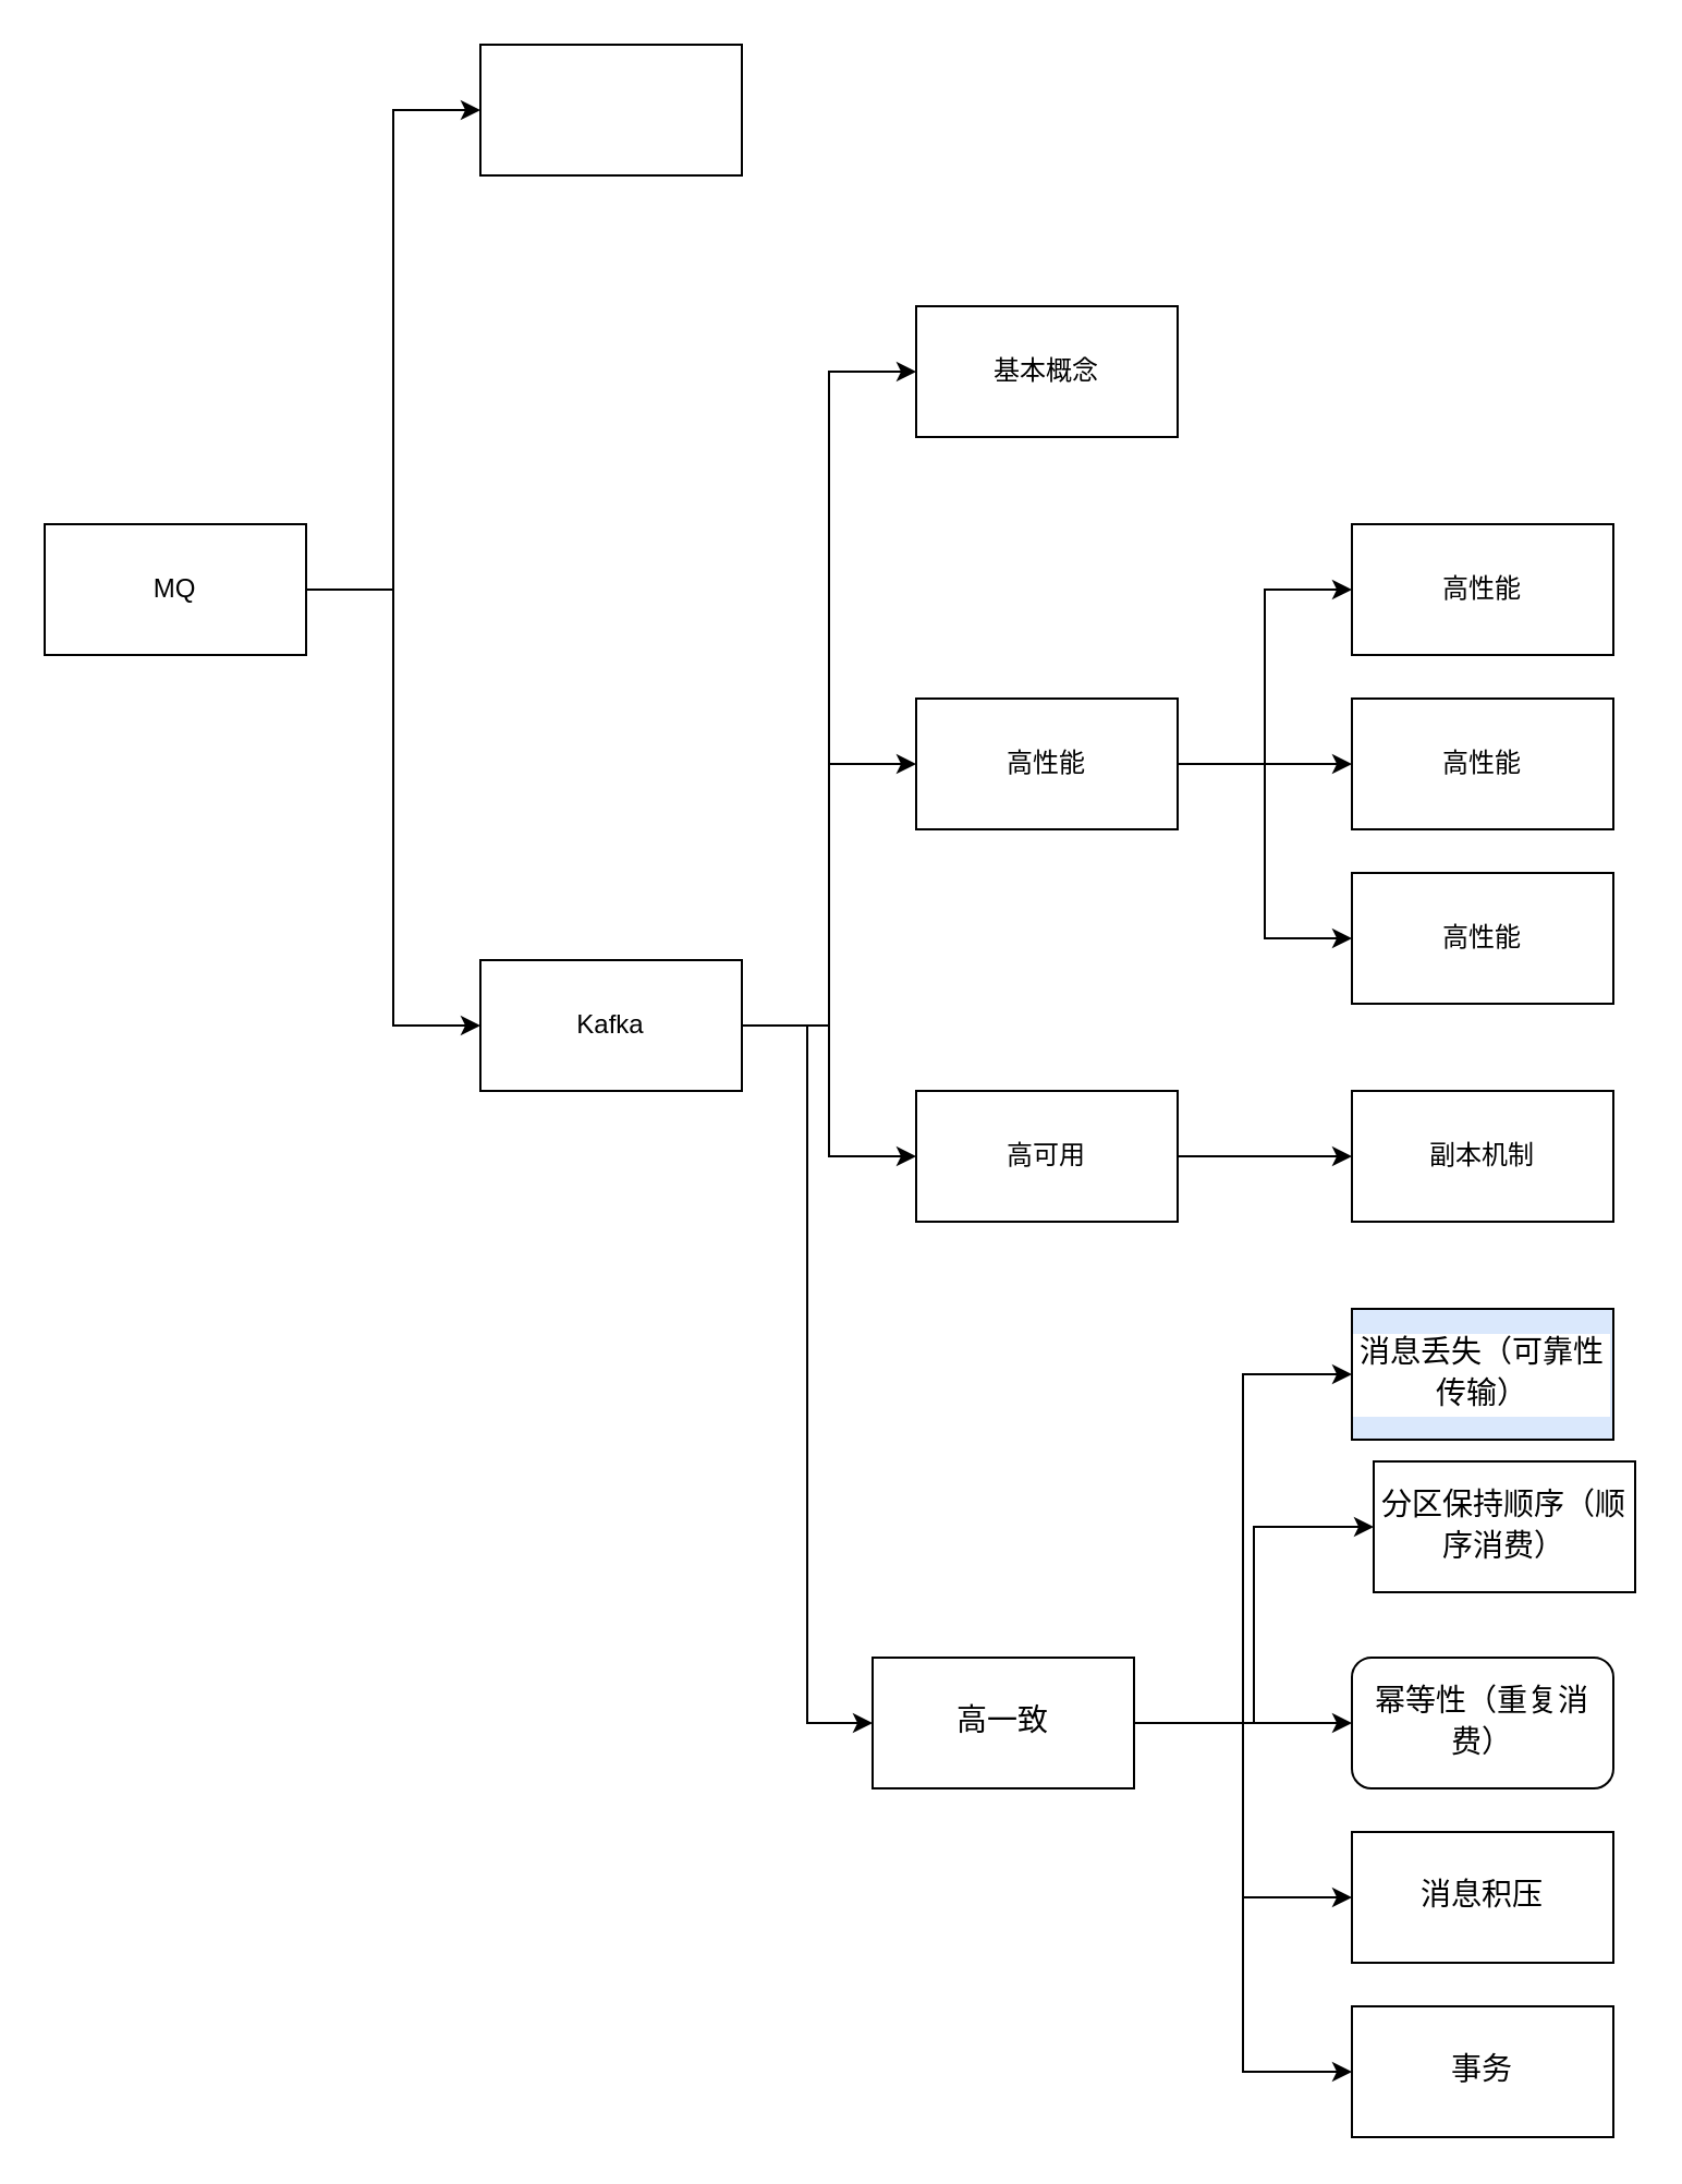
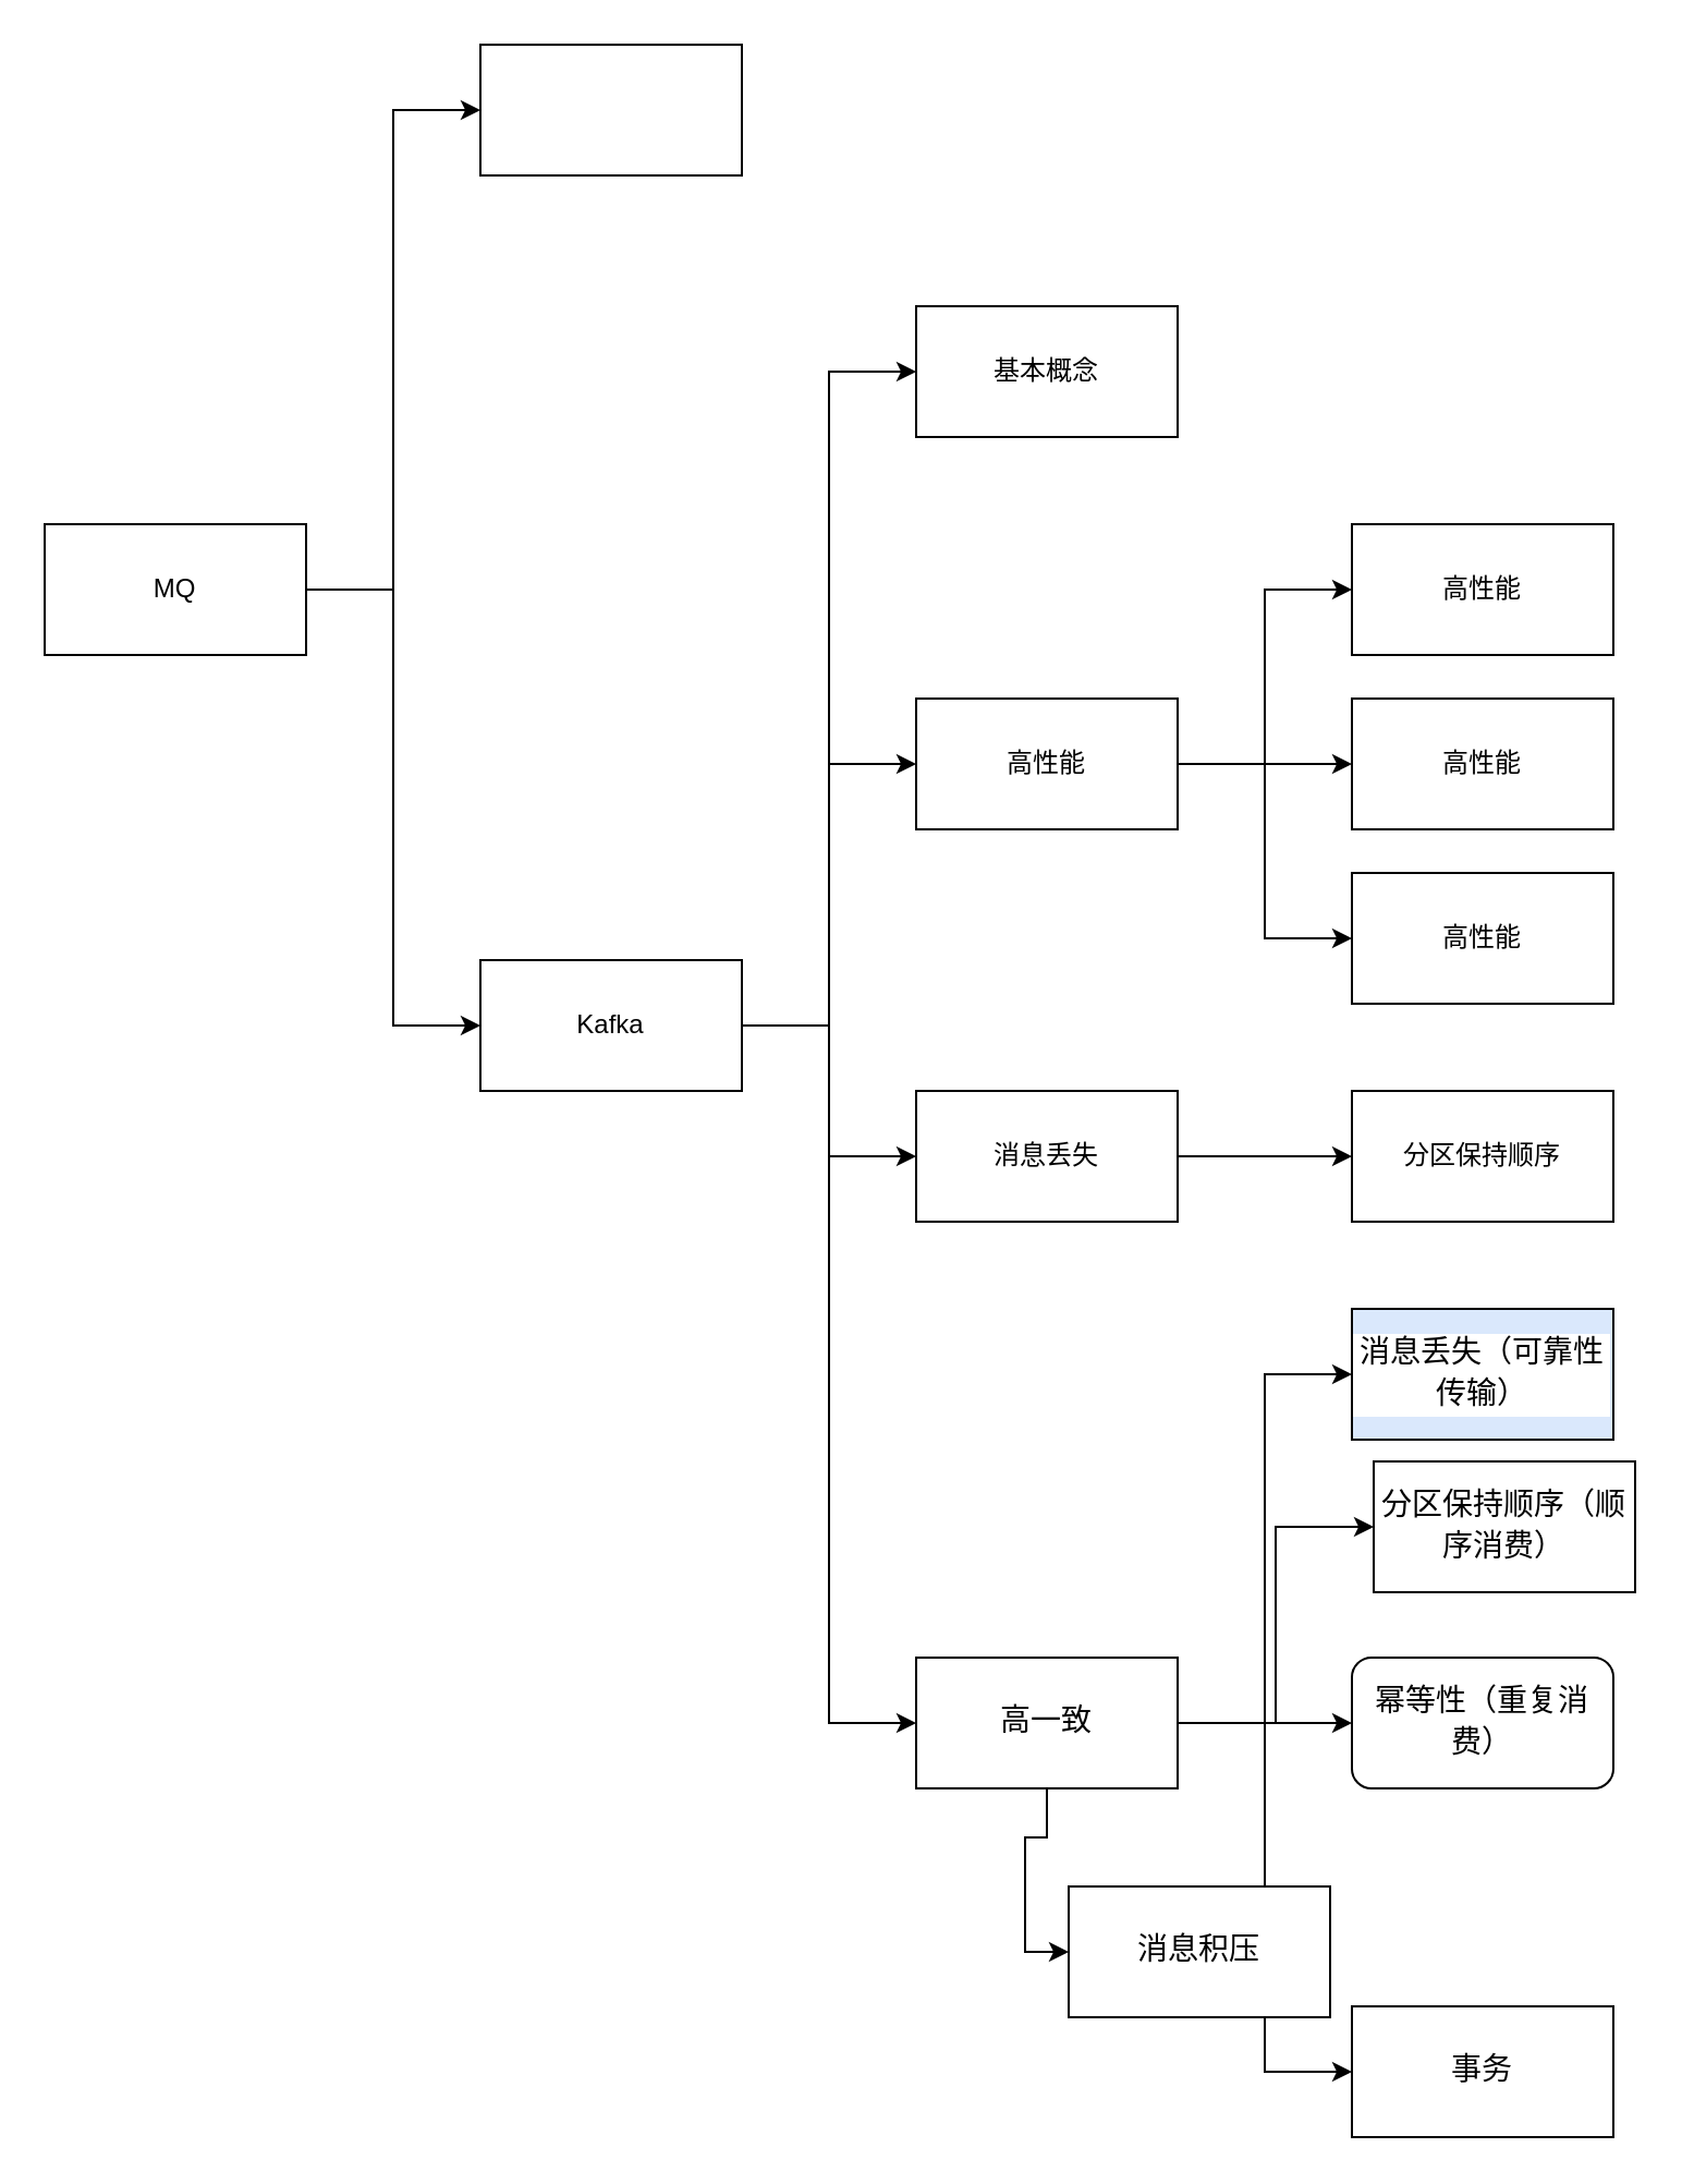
- <mxCell id="17" value="高可用" style="rounded=0;whiteSpace=wrap;html=1;" vertex="1" parent="1"><mxGeometry x="420" y="500" width="120" height="60" as="geometry" /></mxCell>
+ <mxCell id="17" value="消息丢失" style="rounded=0;whiteSpace=wrap;html=1;" vertex="1" parent="1"><mxGeometry x="420" y="500" width="120" height="60" as="geometry" /></mxCell>
- <mxCell id="27" value="副本机制" style="rounded=0;whiteSpace=wrap;html=1;" vertex="1" parent="1"><mxGeometry x="620" y="500" width="120" height="60" as="geometry" /></mxCell>
+ <mxCell id="27" value="分区保持顺序" style="rounded=0;whiteSpace=wrap;html=1;" vertex="1" parent="1"><mxGeometry x="620" y="500" width="120" height="60" as="geometry" /></mxCell>
- <mxCell id="23" value="&lt;div style=&quot;background-color: rgb(255, 255, 255); font-family: Consolas, &amp;quot;Courier New&amp;quot;, monospace; font-size: 14px; line-height: 19px;&quot;&gt;高一致&lt;/div&gt;" style="rounded=0;whiteSpace=wrap;html=1;" vertex="1" parent="1"><mxGeometry x="400" y="760" width="120" height="60" as="geometry" /></mxCell>
+ <mxCell id="23" value="&lt;div style=&quot;background-color: rgb(255, 255, 255); font-family: Consolas, &amp;quot;Courier New&amp;quot;, monospace; font-size: 14px; line-height: 19px;&quot;&gt;高一致&lt;/div&gt;" style="rounded=0;whiteSpace=wrap;html=1;" vertex="1" parent="1"><mxGeometry x="420" y="760" width="120" height="60" as="geometry" /></mxCell>
- <mxCell id="31" value="&lt;div style=&quot;background-color: rgb(255, 255, 255); font-family: Consolas, &amp;quot;Courier New&amp;quot;, monospace; font-size: 14px; line-height: 19px;&quot;&gt;消息积压&lt;/div&gt;" style="rounded=0;whiteSpace=wrap;html=1;" vertex="1" parent="1"><mxGeometry x="620" y="840" width="120" height="60" as="geometry" /></mxCell>
+ <mxCell id="31" value="&lt;div style=&quot;background-color: rgb(255, 255, 255); font-family: Consolas, &amp;quot;Courier New&amp;quot;, monospace; font-size: 14px; line-height: 19px;&quot;&gt;消息积压&lt;/div&gt;" style="rounded=0;whiteSpace=wrap;html=1;" vertex="1" parent="1"><mxGeometry x="490" y="865" width="120" height="60" as="geometry" /></mxCell>
